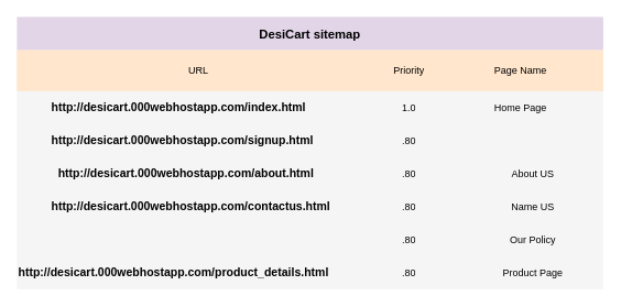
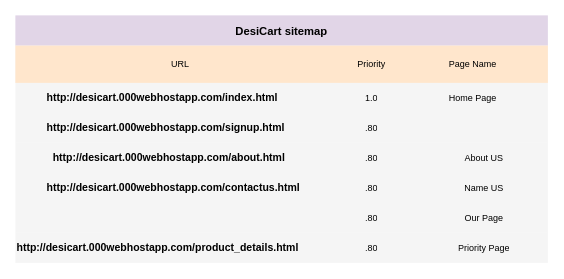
- <mxCell id="25" value="Our Policy" style="shape=partialRectangle;html=1;whiteSpace=wrap;connectable=0;fillColor=none;top=0;left=0;bottom=0;right=0;overflow=hidden;shadow=0;" parent="23" vertex="1"><mxGeometry x="540" width="170" height="40" as="geometry" /></mxCell>
+ <mxCell id="25" value="Our Page" style="shape=partialRectangle;html=1;whiteSpace=wrap;connectable=0;fillColor=none;top=0;left=0;bottom=0;right=0;overflow=hidden;shadow=0;" parent="23" vertex="1"><mxGeometry x="540" width="170" height="40" as="geometry" /></mxCell>
- <mxCell id="30" value="Product Page" style="shape=partialRectangle;html=1;whiteSpace=wrap;connectable=0;fillColor=none;top=0;left=0;bottom=0;right=0;overflow=hidden;shadow=0;" parent="27" vertex="1"><mxGeometry x="540" width="170" height="40" as="geometry" /></mxCell>
+ <mxCell id="30" value="Priority Page" style="shape=partialRectangle;html=1;whiteSpace=wrap;connectable=0;fillColor=none;top=0;left=0;bottom=0;right=0;overflow=hidden;shadow=0;" parent="27" vertex="1"><mxGeometry x="540" width="170" height="40" as="geometry" /></mxCell>
